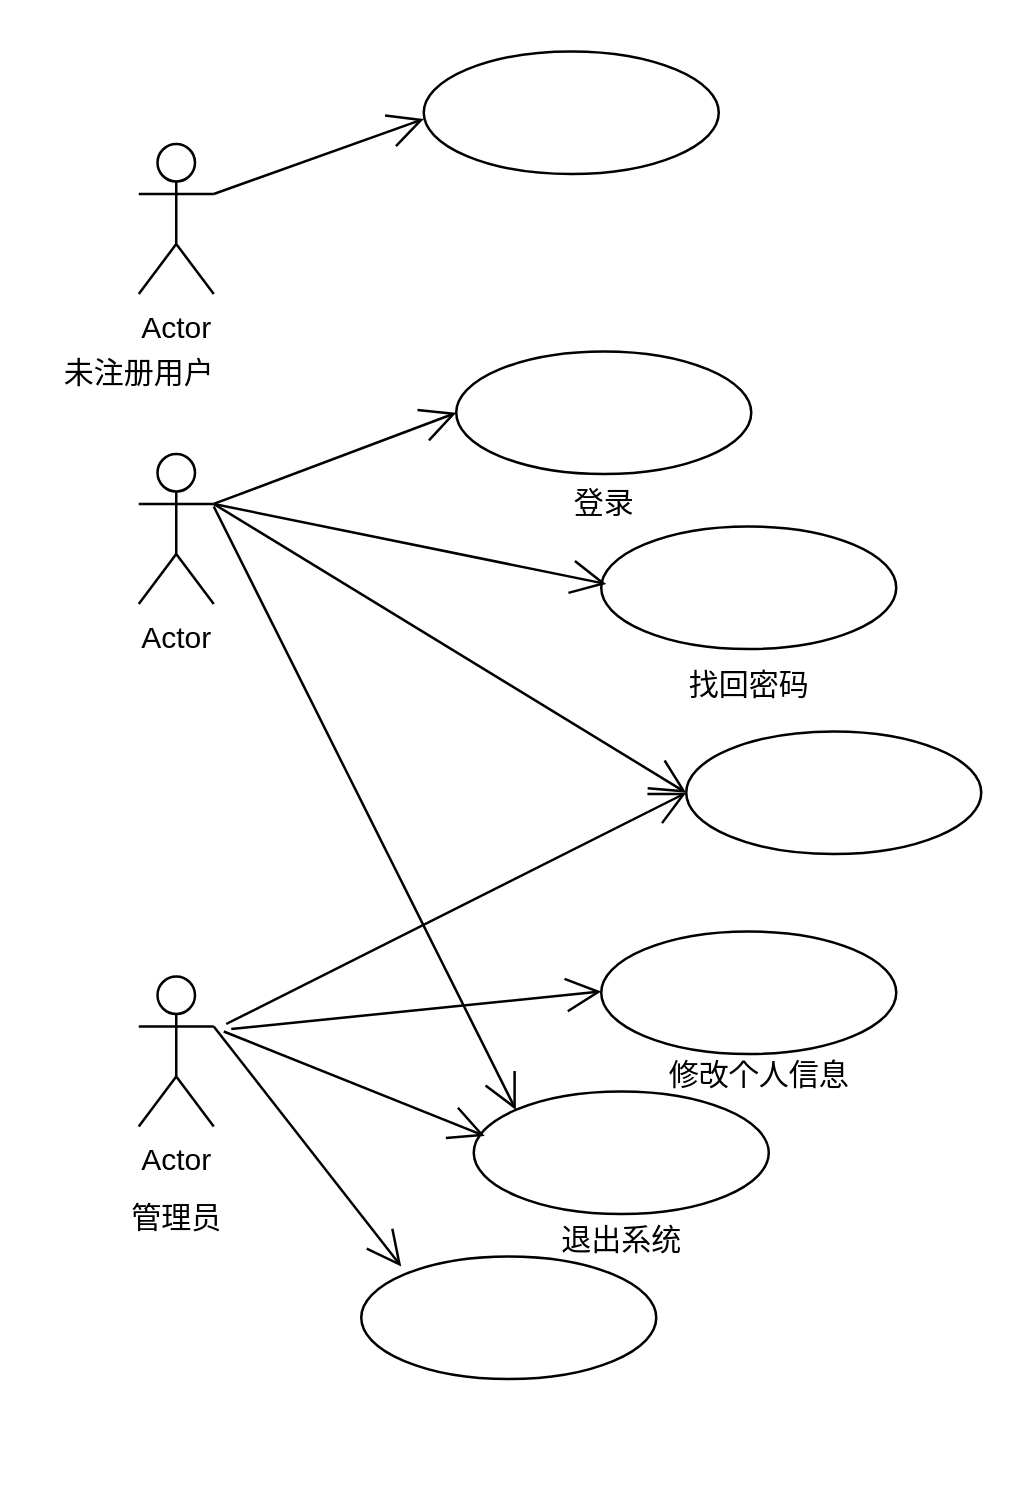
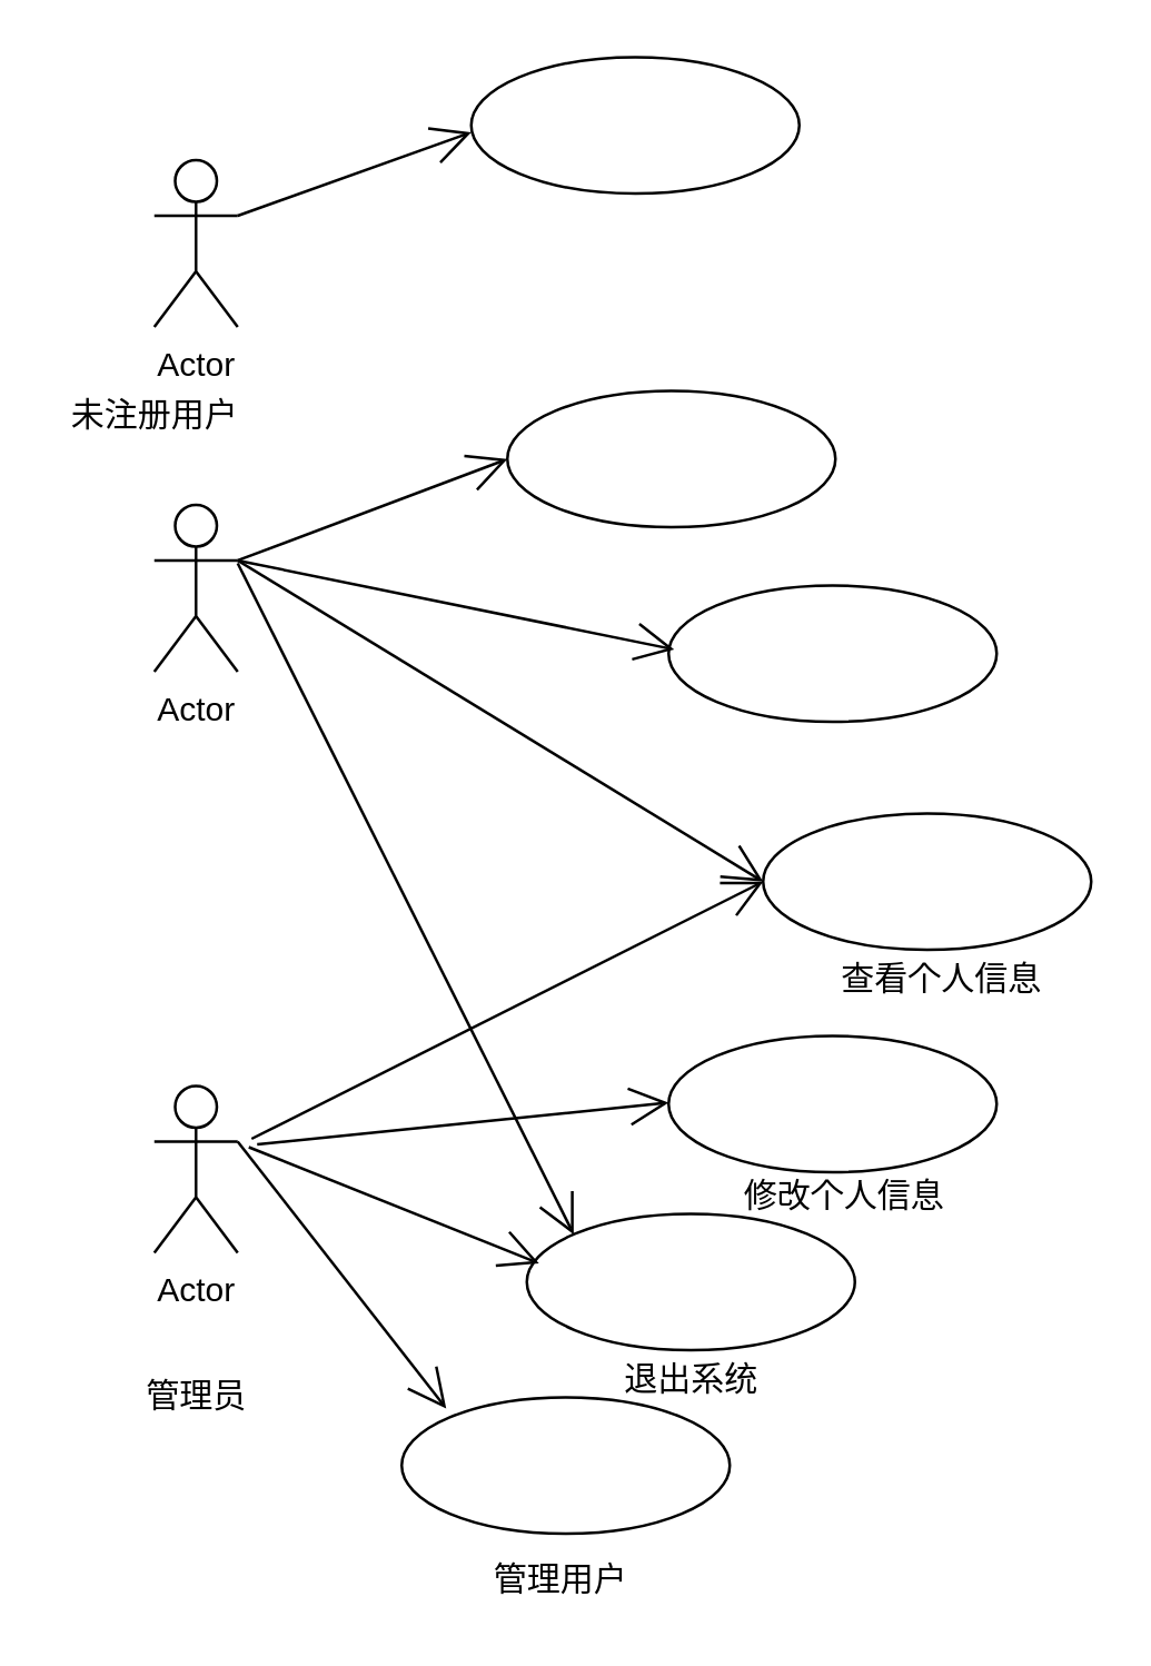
- <mxCell id="23" value="登录" style="text;html=1;align=center;verticalAlign=middle;resizable=0;points=[];autosize=1;strokeColor=none;fillColor=none;" vertex="1" parent="1"><mxGeometry x="224" y="192" width="34" height="18" as="geometry" /></mxCell>
- <mxCell id="24" value="&lt;span&gt;找回密码&lt;/span&gt;" style="text;html=1;align=center;verticalAlign=middle;resizable=0;points=[];autosize=1;strokeColor=none;fillColor=none;" vertex="1" parent="1"><mxGeometry x="270" y="265" width="58" height="18" as="geometry" /></mxCell>
+ <mxCell id="25" value="&lt;span&gt;查看个人信息&lt;/span&gt;" style="text;html=1;align=center;verticalAlign=middle;resizable=0;points=[];autosize=1;strokeColor=none;fillColor=none;" vertex="1" parent="1"><mxGeometry x="297" y="343" width="82" height="18" as="geometry" /></mxCell>
- <mxCell id="22" value="管理员" style="text;html=1;align=center;verticalAlign=middle;resizable=0;points=[];autosize=1;strokeColor=none;fillColor=none;" vertex="1" parent="1"><mxGeometry x="47" y="478" width="46" height="18" as="geometry" /></mxCell>
+ <mxCell id="22" value="管理员" style="text;html=1;align=center;verticalAlign=middle;resizable=0;points=[];autosize=1;strokeColor=none;fillColor=none;" vertex="1" parent="1"><mxGeometry x="47" y="493" width="46" height="18" as="geometry" /></mxCell>
+ <mxCell id="28" value="&lt;span&gt;管理用户&lt;/span&gt;" style="text;html=1;align=center;verticalAlign=middle;resizable=0;points=[];autosize=1;strokeColor=none;fillColor=none;" vertex="1" parent="1"><mxGeometry x="172" y="559" width="58" height="18" as="geometry" /></mxCell>
